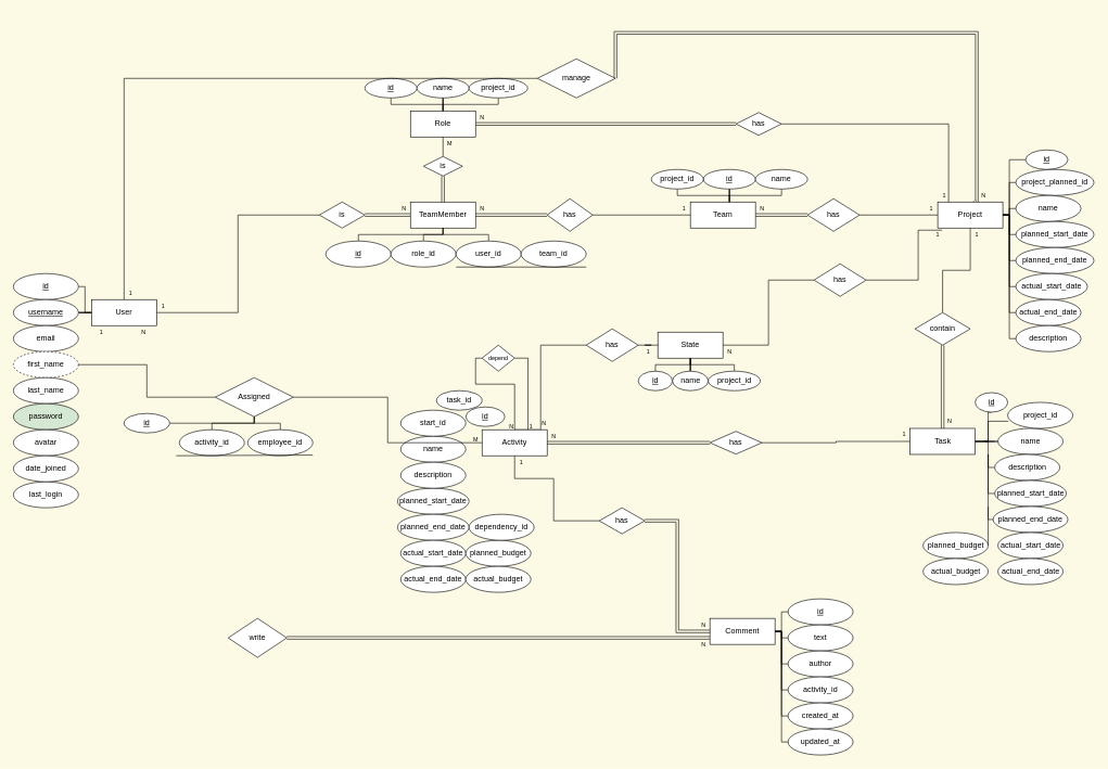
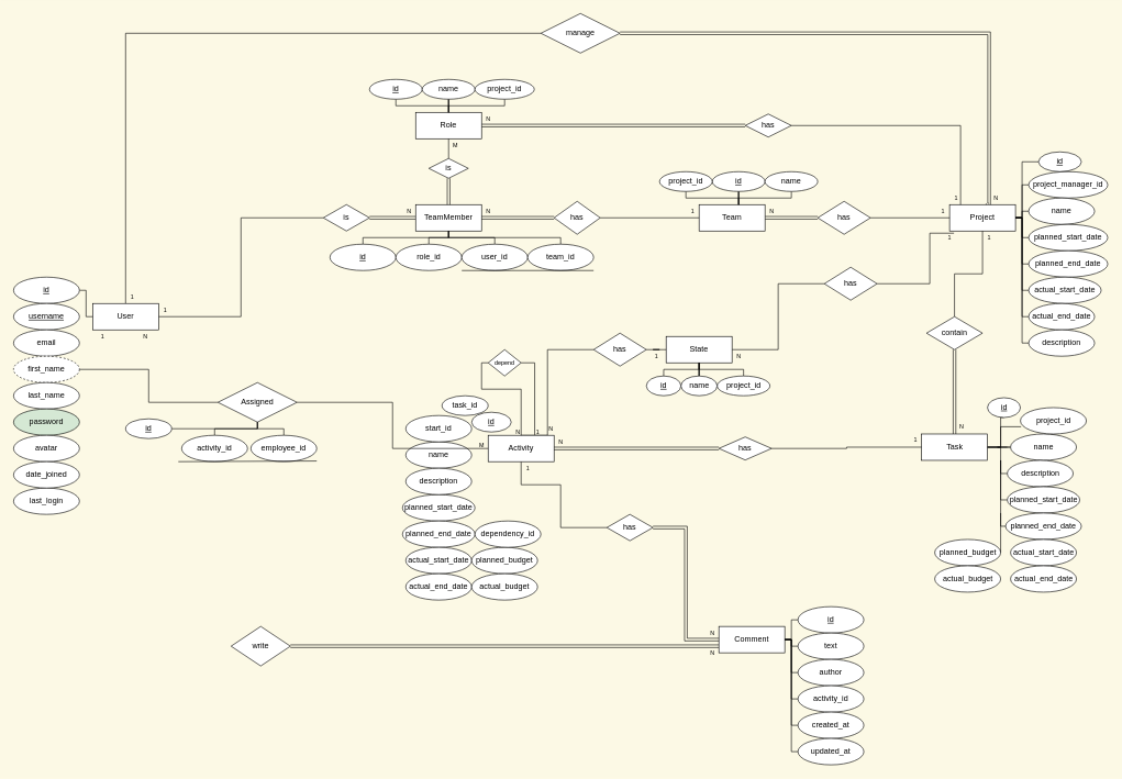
- <mxCell id="151" value="manage" style="shape=rhombus;perimeter=rhombusPerimeter;whiteSpace=wrap;html=1;align=center;" vertex="1" parent="1"><mxGeometry x="825" y="90" width="120" height="60" as="geometry" /></mxCell>
+ <mxCell id="151" value="manage" style="shape=rhombus;perimeter=rhombusPerimeter;whiteSpace=wrap;html=1;align=center;" vertex="1" parent="1"><mxGeometry x="820" y="20" width="120" height="60" as="geometry" /></mxCell>
- <mxCell id="22" value="project_planned_id" style="ellipse;whiteSpace=wrap;html=1;align=center;" vertex="1" parent="1"><mxGeometry x="1560" y="260" width="120" height="40" as="geometry" /></mxCell>
+ <mxCell id="22" value="project_manager_id" style="ellipse;whiteSpace=wrap;html=1;align=center;" vertex="1" parent="1"><mxGeometry x="1560" y="260" width="120" height="40" as="geometry" /></mxCell>
+ <mxCell id="70" style="edgeStyle=orthogonalEdgeStyle;rounded=0;orthogonalLoop=1;jettySize=auto;html=1;entryX=0.5;entryY=1;entryDx=0;entryDy=0;endArrow=none;endFill=0;" edge="1" parent="1" source="71" target="16"><mxGeometry relative="1" as="geometry"><Array as="points"><mxPoint x="850" y="360" /><mxPoint x="680" y="360" /></Array></mxGeometry></mxCell>
- <mxCell id="105" style="edgeStyle=orthogonalEdgeStyle;rounded=0;orthogonalLoop=1;jettySize=auto;html=1;entryX=0;entryY=0.5;entryDx=0;entryDy=0;endArrow=none;endFill=0;" edge="1" parent="1" source="106" target="102"><mxGeometry relative="1" as="geometry" /></mxCell>
